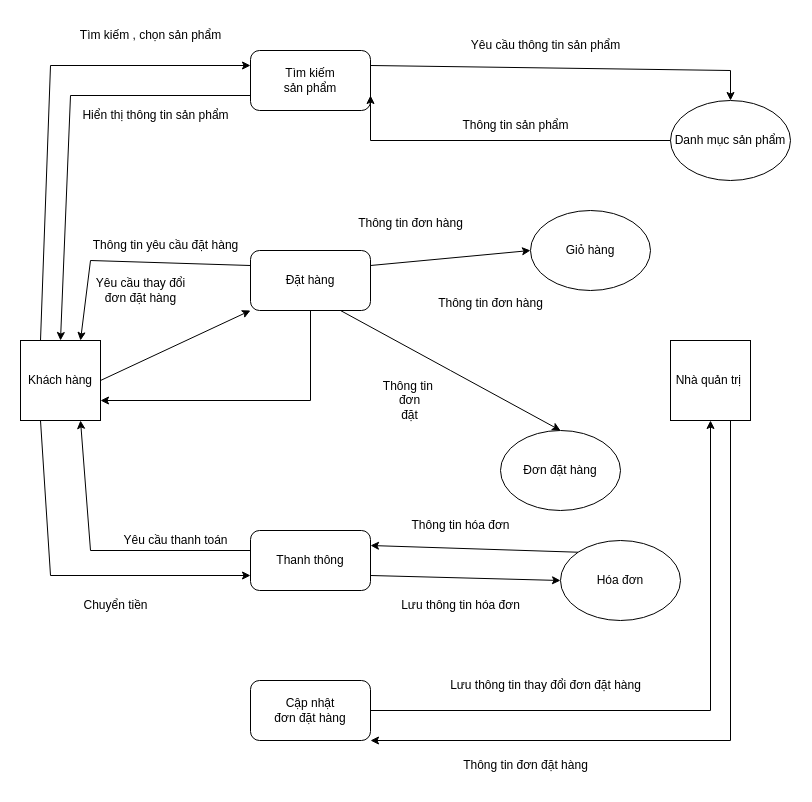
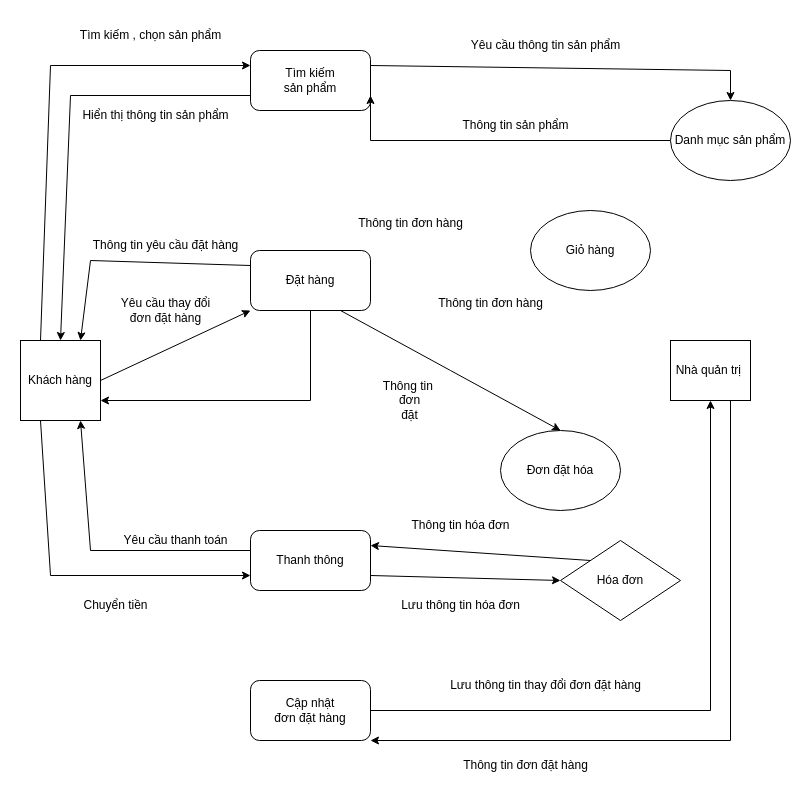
- <mxCell id="19" value="" style="endArrow=classic;html=1;rounded=0;exitX=1;exitY=0.25;exitDx=0;exitDy=0;entryX=0;entryY=0.5;entryDx=0;entryDy=0;" edge="1" parent="1" source="4" target="15"><mxGeometry width="50" height="50" relative="1" as="geometry"><mxPoint x="370" y="400" as="sourcePoint" /><mxPoint x="420" y="350" as="targetPoint" /></mxGeometry></mxCell>
- <mxCell id="32" value="Yêu cầu thay đổi&lt;br&gt;đơn đặt hàng" style="text;html=1;align=center;verticalAlign=middle;resizable=0;points=[];autosize=1;strokeColor=none;fillColor=none;" vertex="1" parent="1"><mxGeometry x="85" y="270" width="110" height="40" as="geometry" /></mxCell>
+ <mxCell id="32" value="Yêu cầu thay đổi&lt;br&gt;đơn đặt hàng" style="text;html=1;align=center;verticalAlign=middle;resizable=0;points=[];autosize=1;strokeColor=none;fillColor=none;" vertex="1" parent="1"><mxGeometry x="110" y="290" width="110" height="40" as="geometry" /></mxCell>
- <mxCell id="7" value="Nhà quản trị&amp;nbsp;" style="whiteSpace=wrap;html=1;aspect=fixed;" vertex="1" parent="1"><mxGeometry x="670" y="340" width="80" height="80" as="geometry" /></mxCell>
+ <mxCell id="7" value="Nhà quản trị&amp;nbsp;" style="whiteSpace=wrap;html=1;aspect=fixed;" vertex="1" parent="1"><mxGeometry x="670" y="340" width="80" height="60" as="geometry" /></mxCell>
- <mxCell id="9" value="Đơn đặt hàng" style="ellipse;whiteSpace=wrap;html=1;" vertex="1" parent="1"><mxGeometry x="500" y="430" width="120" height="80" as="geometry" /></mxCell>
+ <mxCell id="9" value="Đơn đặt hóa" style="ellipse;whiteSpace=wrap;html=1;" vertex="1" parent="1"><mxGeometry x="500" y="430" width="120" height="80" as="geometry" /></mxCell>
- <mxCell id="10" value="Hóa đơn" style="ellipse;whiteSpace=wrap;html=1;" vertex="1" parent="1"><mxGeometry x="560" y="540" width="120" height="80" as="geometry" /></mxCell>
+ <mxCell id="10" value="Hóa đơn" style="rhombus;whiteSpace=wrap;html=1;" vertex="1" parent="1"><mxGeometry x="560" y="540" width="120" height="80" as="geometry" /></mxCell>
